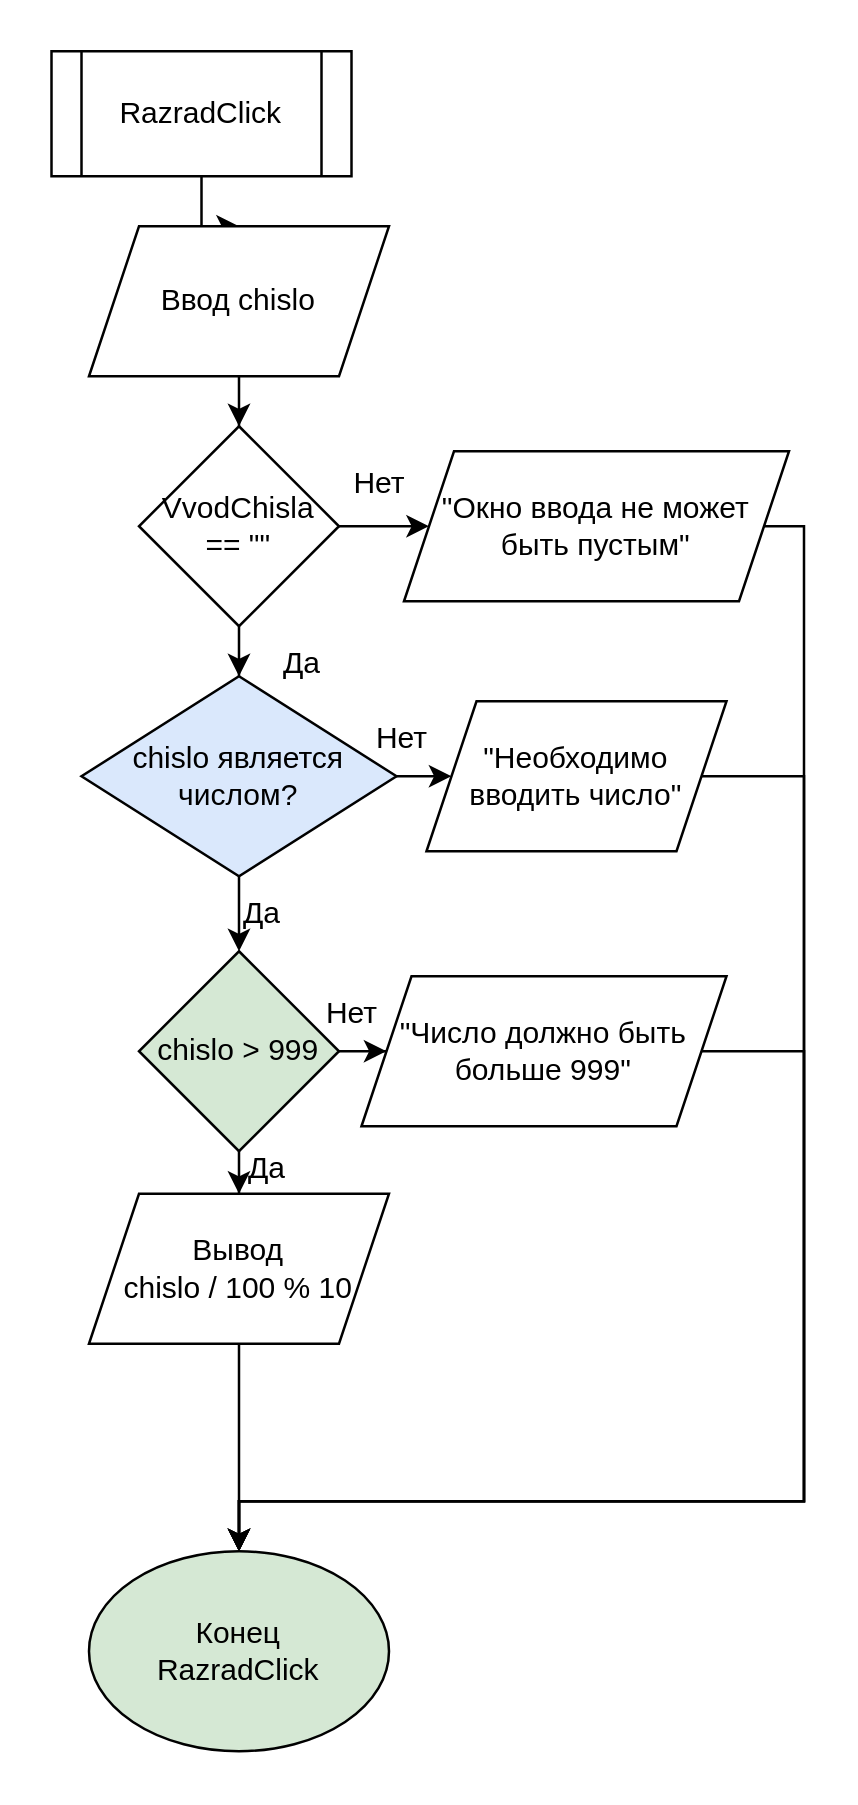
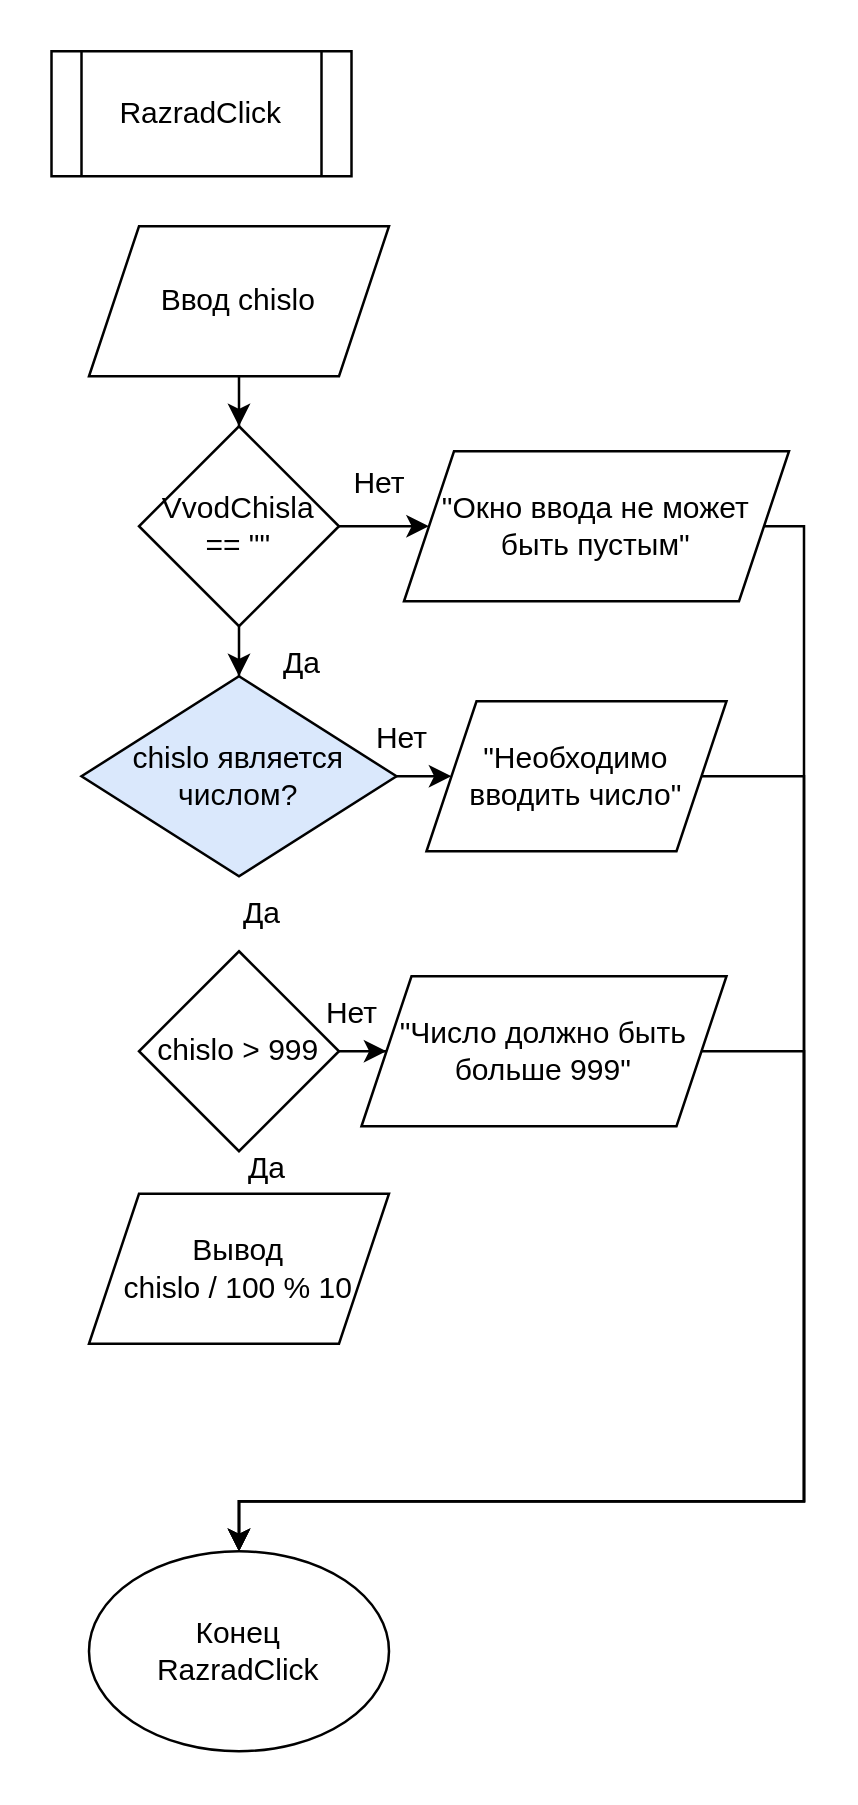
- <mxCell id="2" value="" style="edgeStyle=orthogonalEdgeStyle;rounded=0;orthogonalLoop=1;jettySize=auto;html=1;" parent="1" source="3" target="5" edge="1"><mxGeometry relative="1" as="geometry" /></mxCell>
- <mxCell id="6" value="" style="edgeStyle=orthogonalEdgeStyle;rounded=0;orthogonalLoop=1;jettySize=auto;html=1;" parent="1" source="8" target="12" edge="1"><mxGeometry relative="1" as="geometry" /></mxCell>
- <mxCell id="12" value="chislo &amp;gt; 999" style="rhombus;whiteSpace=wrap;html=1;fillColor=#d5e8d4;" parent="1" vertex="1"><mxGeometry x="55" y="380" width="80" height="80" as="geometry" /></mxCell>
+ <mxCell id="12" value="chislo &amp;gt; 999" style="rhombus;whiteSpace=wrap;html=1;" parent="1" vertex="1"><mxGeometry x="55" y="380" width="80" height="80" as="geometry" /></mxCell>
- <mxCell id="11" value="" style="edgeStyle=orthogonalEdgeStyle;rounded=0;orthogonalLoop=1;jettySize=auto;html=1;" parent="1" source="12" target="22" edge="1"><mxGeometry relative="1" as="geometry" /></mxCell>
- <mxCell id="21" style="edgeStyle=orthogonalEdgeStyle;rounded=0;orthogonalLoop=1;jettySize=auto;html=1;entryX=0.5;entryY=0;entryDx=0;entryDy=0;" parent="1" source="22" target="13" edge="1"><mxGeometry relative="1" as="geometry" /></mxCell>
- <mxCell id="13" value="Конец&lt;br&gt;RazradClick" style="ellipse;whiteSpace=wrap;html=1;fillColor=#d5e8d4;" parent="1" vertex="1"><mxGeometry x="35" y="620" width="120" height="80" as="geometry" /></mxCell>
+ <mxCell id="13" value="Конец&lt;br&gt;RazradClick" style="ellipse;whiteSpace=wrap;html=1;" parent="1" vertex="1"><mxGeometry x="35" y="620" width="120" height="80" as="geometry" /></mxCell>
